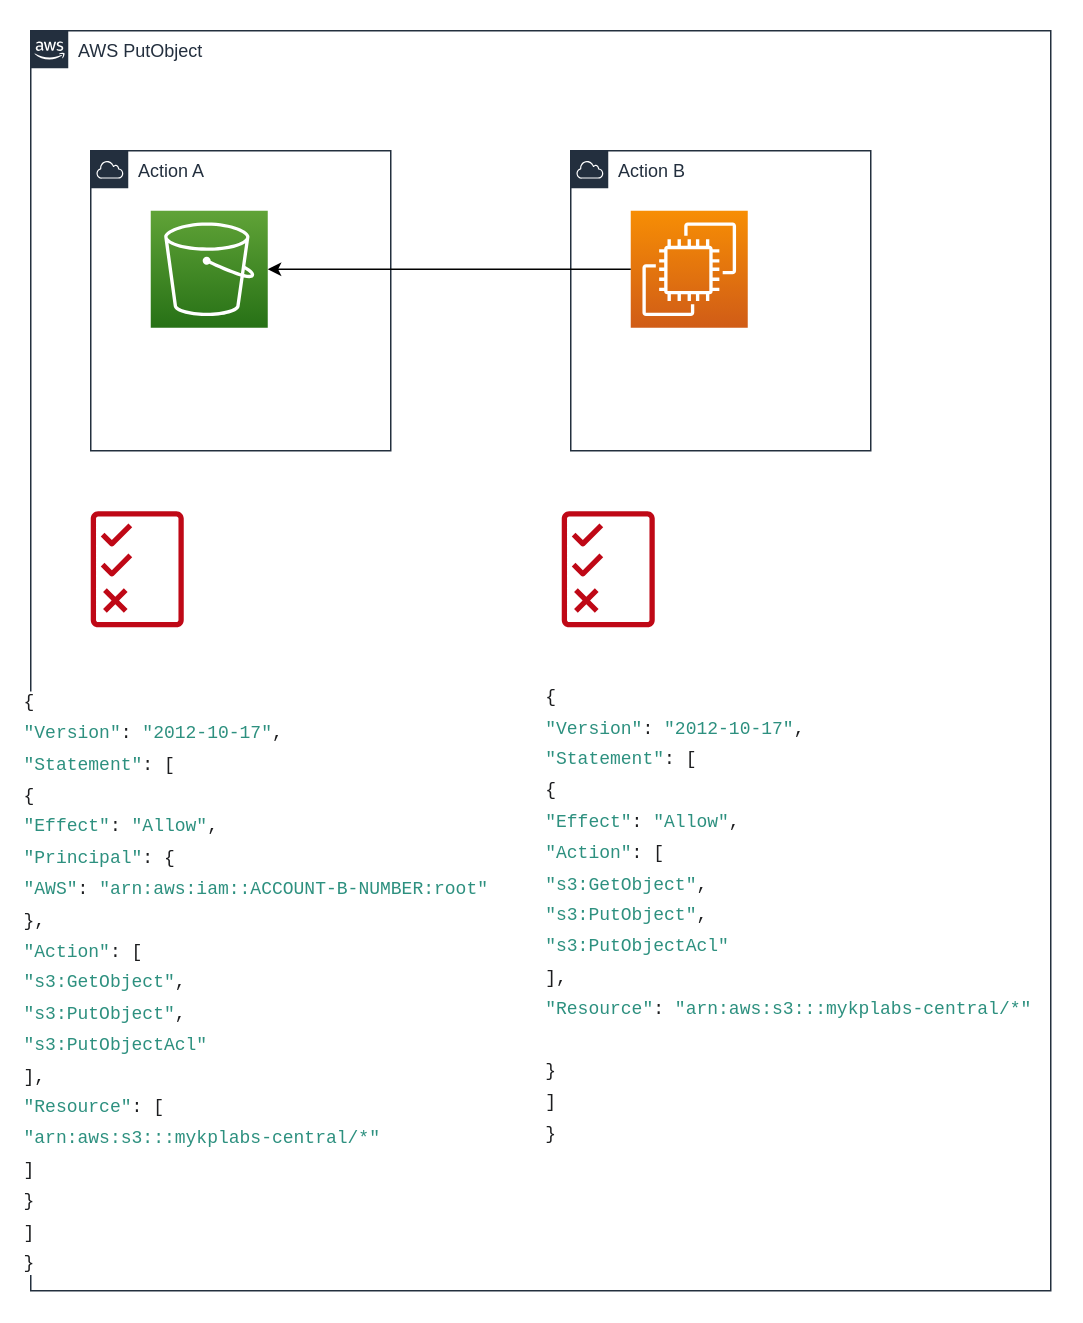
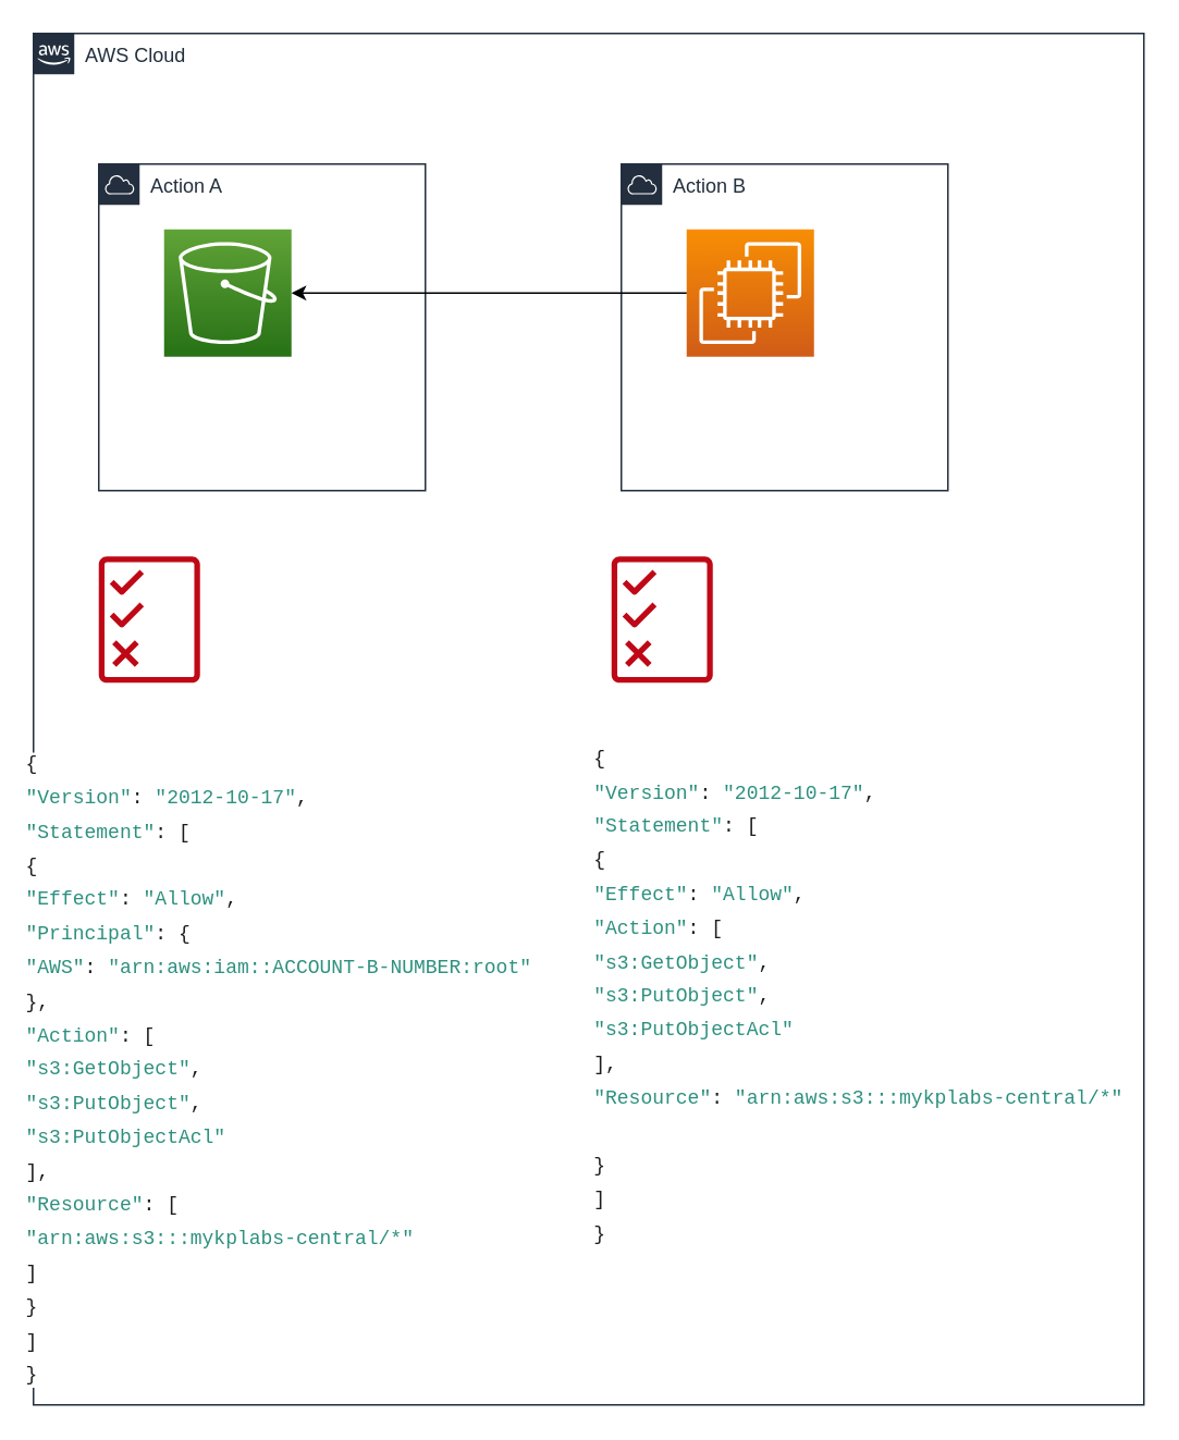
- <mxCell id="2" value="AWS PutObject" style="points=[[0,0],[0.25,0],[0.5,0],[0.75,0],[1,0],[1,0.25],[1,0.5],[1,0.75],[1,1],[0.75,1],[0.5,1],[0.25,1],[0,1],[0,0.75],[0,0.5],[0,0.25]];outlineConnect=0;gradientColor=none;html=1;whiteSpace=wrap;fontSize=12;fontStyle=0;container=1;pointerEvents=0;collapsible=0;recursiveResize=0;shape=mxgraph.aws4.group;grIcon=mxgraph.aws4.group_aws_cloud_alt;strokeColor=#232F3E;fillColor=none;verticalAlign=top;align=left;spacingLeft=30;fontColor=#232F3E;dashed=0;" vertex="1" parent="1"><mxGeometry x="20" y="20" width="680" height="840" as="geometry" /></mxCell>
+ <mxCell id="2" value="AWS Cloud" style="points=[[0,0],[0.25,0],[0.5,0],[0.75,0],[1,0],[1,0.25],[1,0.5],[1,0.75],[1,1],[0.75,1],[0.5,1],[0.25,1],[0,1],[0,0.75],[0,0.5],[0,0.25]];outlineConnect=0;gradientColor=none;html=1;whiteSpace=wrap;fontSize=12;fontStyle=0;container=1;pointerEvents=0;collapsible=0;recursiveResize=0;shape=mxgraph.aws4.group;grIcon=mxgraph.aws4.group_aws_cloud_alt;strokeColor=#232F3E;fillColor=none;verticalAlign=top;align=left;spacingLeft=30;fontColor=#232F3E;dashed=0;" vertex="1" parent="1"><mxGeometry x="20" y="20" width="680" height="840" as="geometry" /></mxCell>
